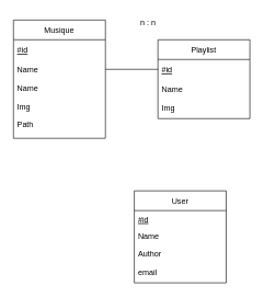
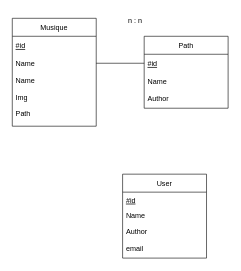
- <mxCell id="6" value="Playlist" style="swimlane;fontStyle=0;childLayout=stackLayout;horizontal=1;startSize=30;horizontalStack=0;resizeParent=1;resizeParentMax=0;resizeLast=0;collapsible=1;marginBottom=0;" vertex="1" parent="1"><mxGeometry x="240" y="60" width="140" height="120" as="geometry" /></mxCell>
+ <mxCell id="6" value="Path" style="swimlane;fontStyle=0;childLayout=stackLayout;horizontal=1;startSize=30;horizontalStack=0;resizeParent=1;resizeParentMax=0;resizeLast=0;collapsible=1;marginBottom=0;" vertex="1" parent="1"><mxGeometry x="240" y="60" width="140" height="120" as="geometry" /></mxCell>
- <mxCell id="9" value="Img&#10;" style="text;strokeColor=none;fillColor=none;align=left;verticalAlign=top;spacingLeft=4;spacingRight=4;overflow=hidden;points=[[0,0.5],[1,0.5]];portConstraint=eastwest;rotatable=0;" vertex="1" parent="6"><mxGeometry y="90" width="140" height="30" as="geometry" /></mxCell>
+ <mxCell id="9" value="Author&#10;" style="text;strokeColor=none;fillColor=none;align=left;verticalAlign=top;spacingLeft=4;spacingRight=4;overflow=hidden;points=[[0,0.5],[1,0.5]];portConstraint=eastwest;rotatable=0;" vertex="1" parent="6"><mxGeometry y="90" width="140" height="30" as="geometry" /></mxCell>
